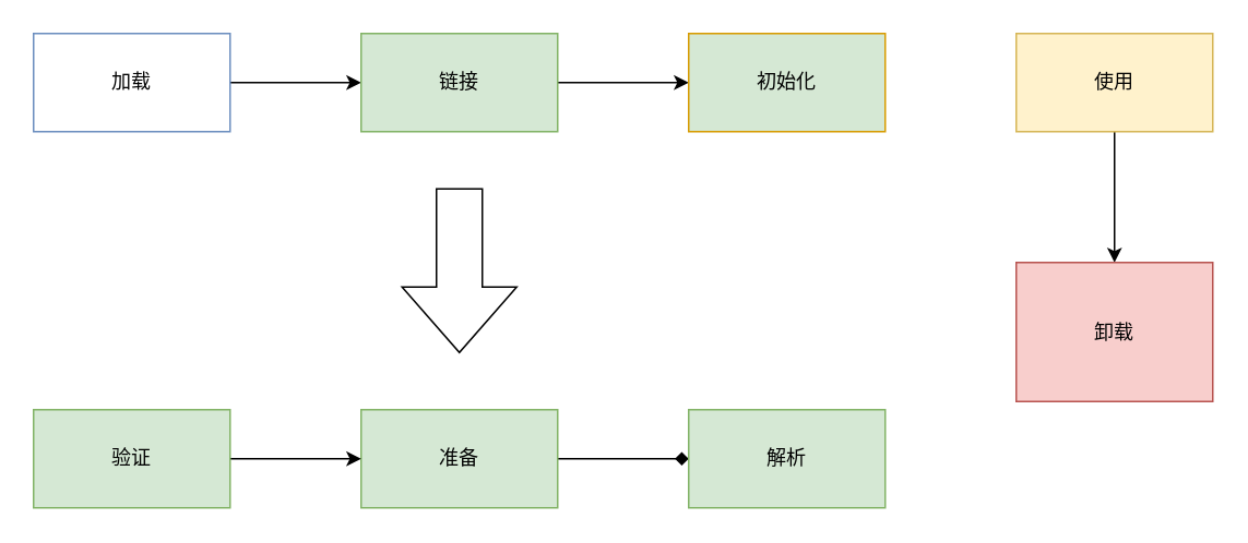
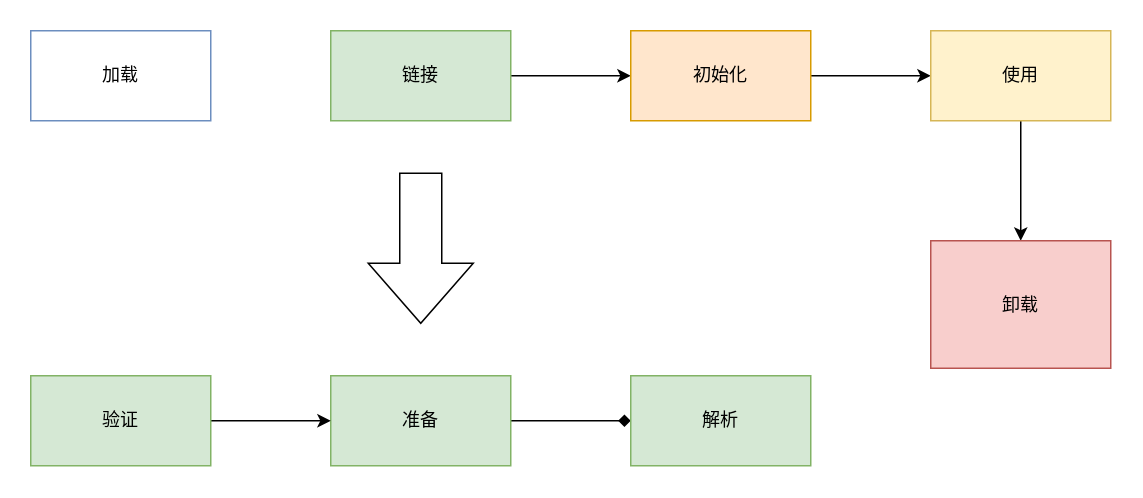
- <mxCell id="2" value="" style="edgeStyle=orthogonalEdgeStyle;rounded=0;orthogonalLoop=1;jettySize=auto;html=1;" edge="1" parent="1" source="3" target="5"><mxGeometry relative="1" as="geometry" /></mxCell>
- <mxCell id="7" value="初始化" style="rounded=0;whiteSpace=wrap;html=1;fillColor=#d5e8d4;strokeColor=#d79b00;" vertex="1" parent="1"><mxGeometry x="420" y="20" width="120" height="60" as="geometry" /></mxCell>
+ <mxCell id="7" value="初始化" style="rounded=0;whiteSpace=wrap;html=1;fillColor=#ffe6cc;strokeColor=#d79b00;" vertex="1" parent="1"><mxGeometry x="420" y="20" width="120" height="60" as="geometry" /></mxCell>
+ <mxCell id="6" value="" style="edgeStyle=orthogonalEdgeStyle;rounded=0;orthogonalLoop=1;jettySize=auto;html=1;" edge="1" parent="1" source="7" target="15"><mxGeometry relative="1" as="geometry" /></mxCell>
